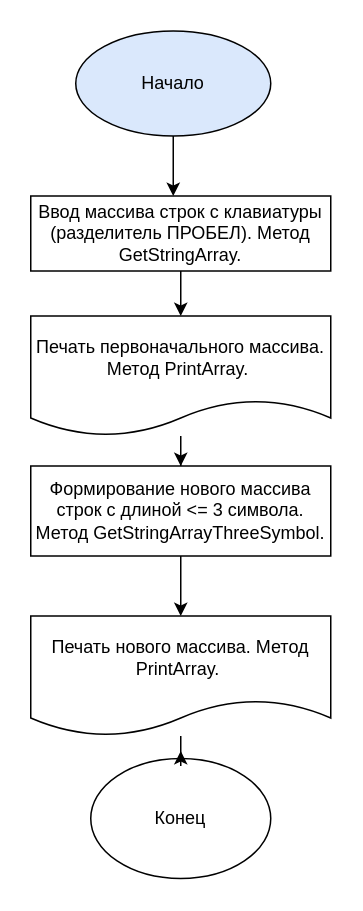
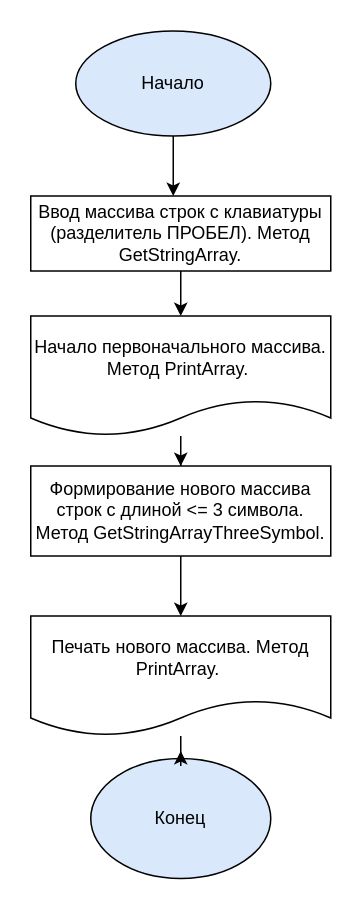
- <mxCell id="8" value="Печать первоначального массива. Метод PrintArray.&amp;nbsp;" style="shape=document;whiteSpace=wrap;html=1;boundedLbl=1;" parent="1" vertex="1"><mxGeometry x="20" y="210" width="200" height="80" as="geometry" /></mxCell>
+ <mxCell id="8" value="Начало первоначального массива. Метод PrintArray.&amp;nbsp;" style="shape=document;whiteSpace=wrap;html=1;boundedLbl=1;" parent="1" vertex="1"><mxGeometry x="20" y="210" width="200" height="80" as="geometry" /></mxCell>
- <mxCell id="6" value="Конец" style="ellipse;whiteSpace=wrap;html=1;" parent="1" vertex="1"><mxGeometry x="60" y="505" width="120" height="80" as="geometry" /></mxCell>
+ <mxCell id="6" value="Конец" style="ellipse;whiteSpace=wrap;html=1;fillColor=#dae8fc;" parent="1" vertex="1"><mxGeometry x="60" y="505" width="120" height="80" as="geometry" /></mxCell>
